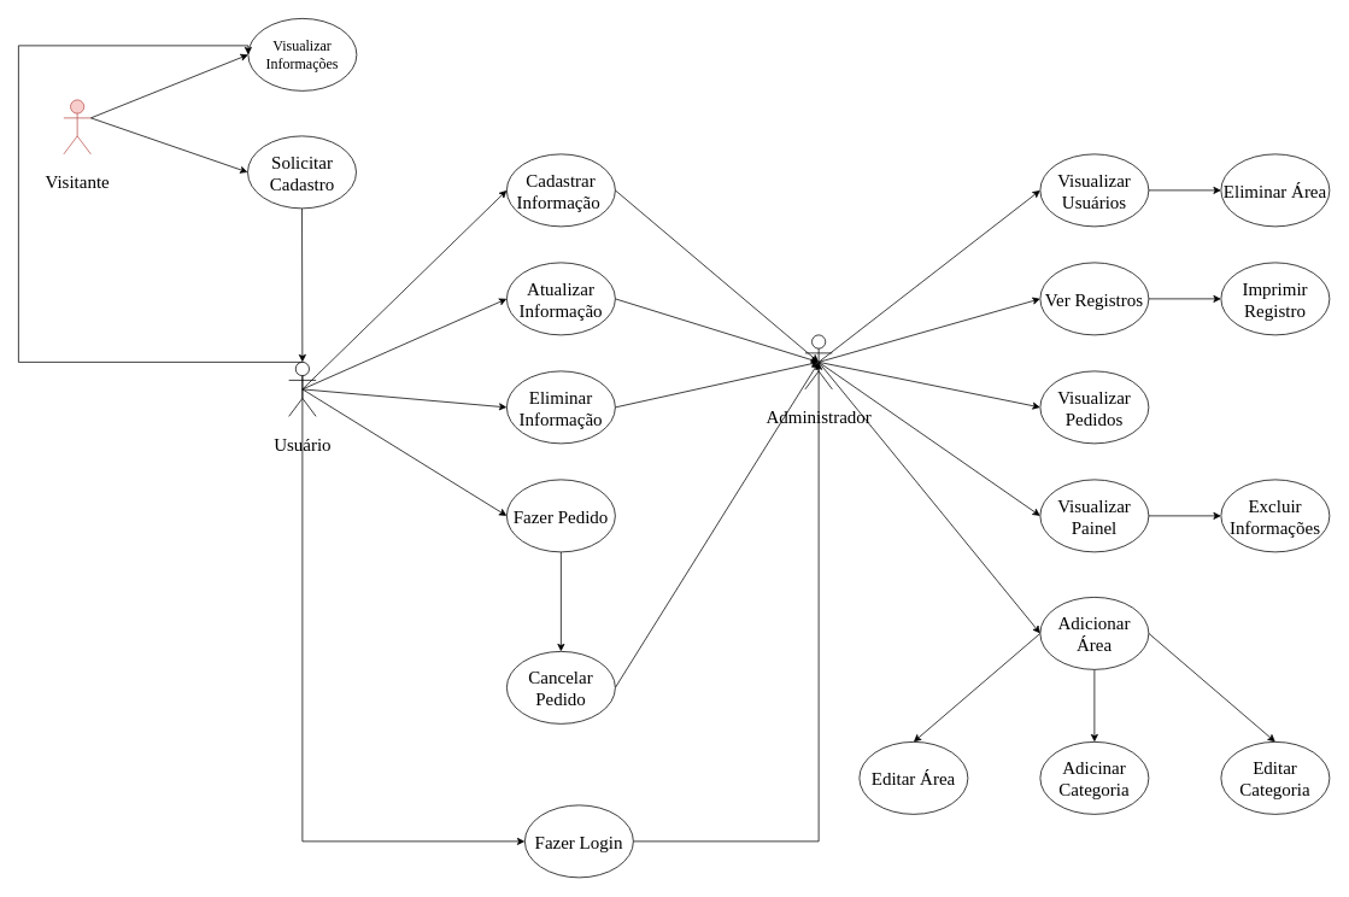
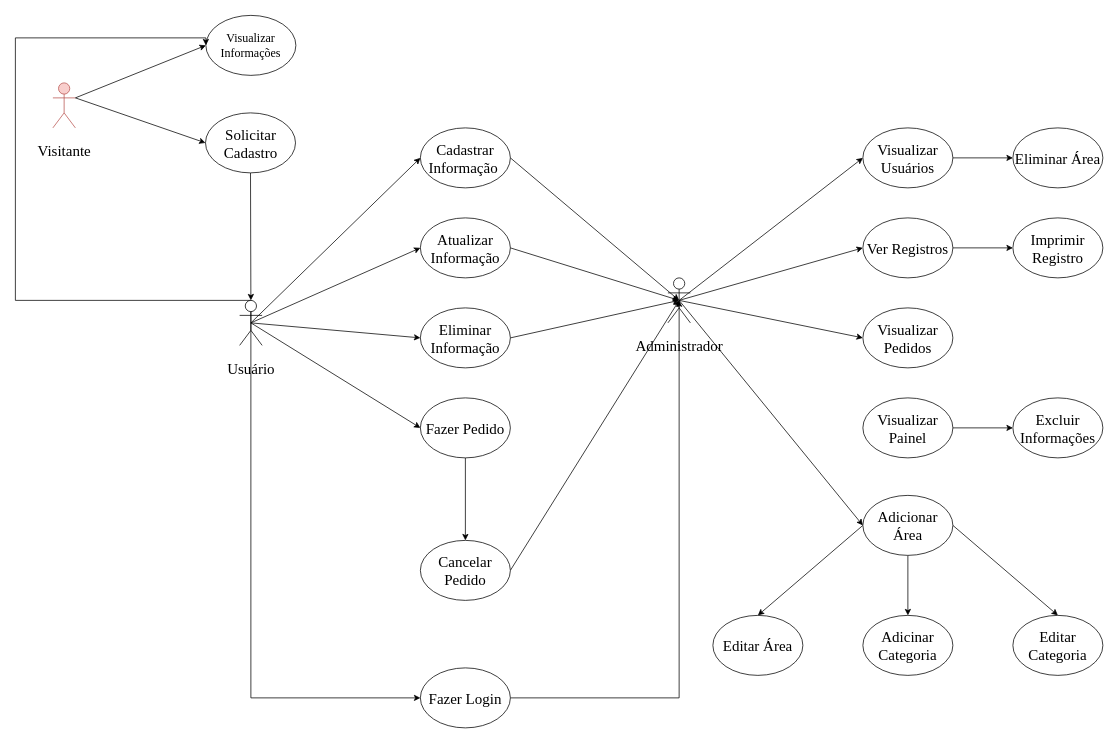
- <mxCell id="28" style="edgeStyle=none;rounded=0;orthogonalLoop=1;jettySize=auto;html=1;exitX=0.5;exitY=0.5;exitDx=0;exitDy=0;exitPerimeter=0;entryX=0;entryY=0.5;entryDx=0;entryDy=0;fontFamily=Comic Sans MS;fontSize=20;" parent="1" source="30" target="37" edge="1"><mxGeometry relative="1" as="geometry" /></mxCell>
- <mxCell id="22" value="Fazer Login" style="ellipse;whiteSpace=wrap;html=1;strokeColor=#000000;fillColor=#FFFFFF;fontFamily=Comic Sans MS;fontSize=20;" parent="1" vertex="1"><mxGeometry x="580" y="890" width="120" height="80" as="geometry" /></mxCell>
+ <mxCell id="22" value="Fazer Login" style="ellipse;whiteSpace=wrap;html=1;strokeColor=#000000;fillColor=#FFFFFF;fontFamily=Comic Sans MS;fontSize=20;" parent="1" vertex="1"><mxGeometry x="560" y="890" width="120" height="80" as="geometry" /></mxCell>
